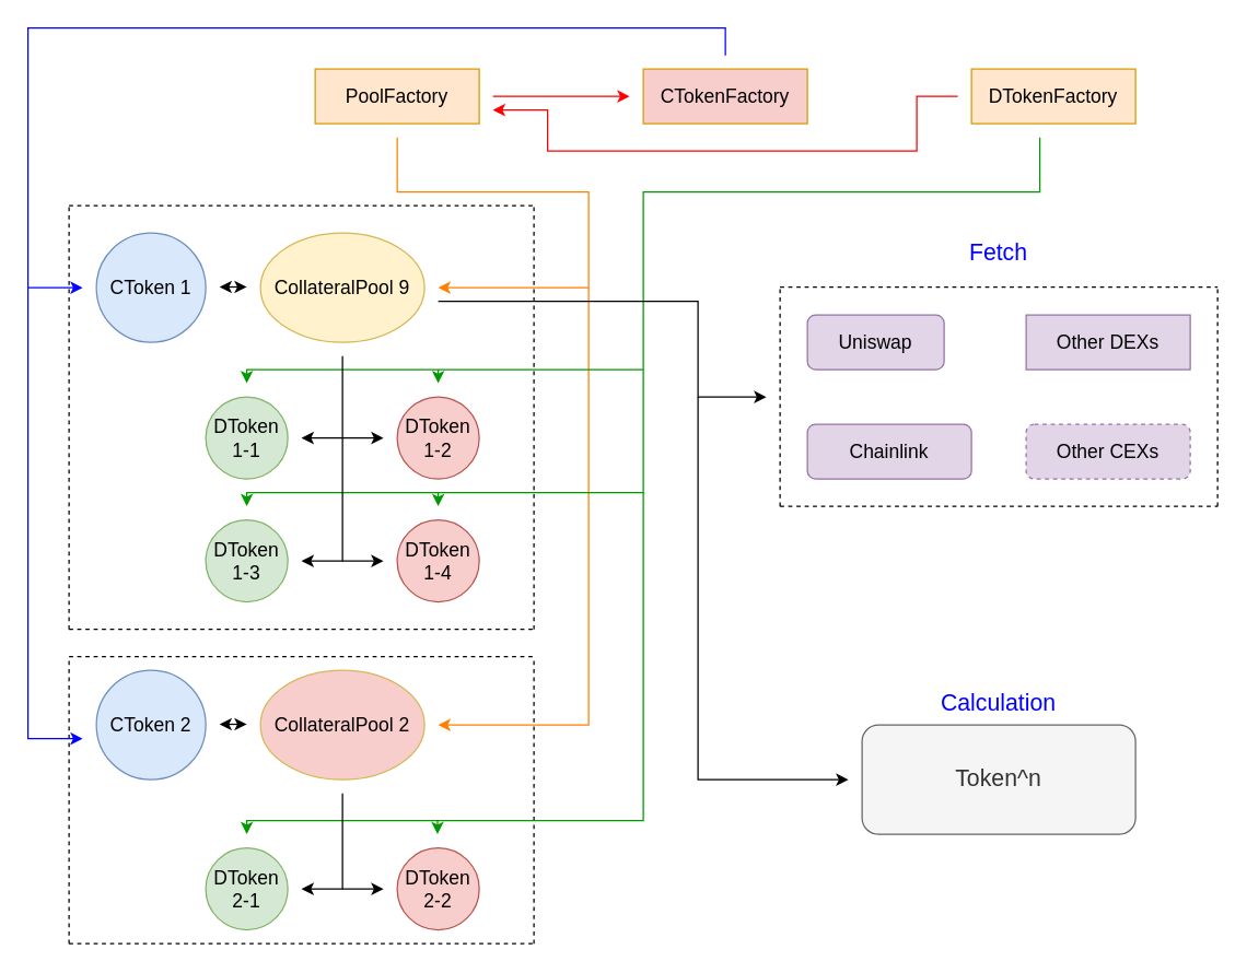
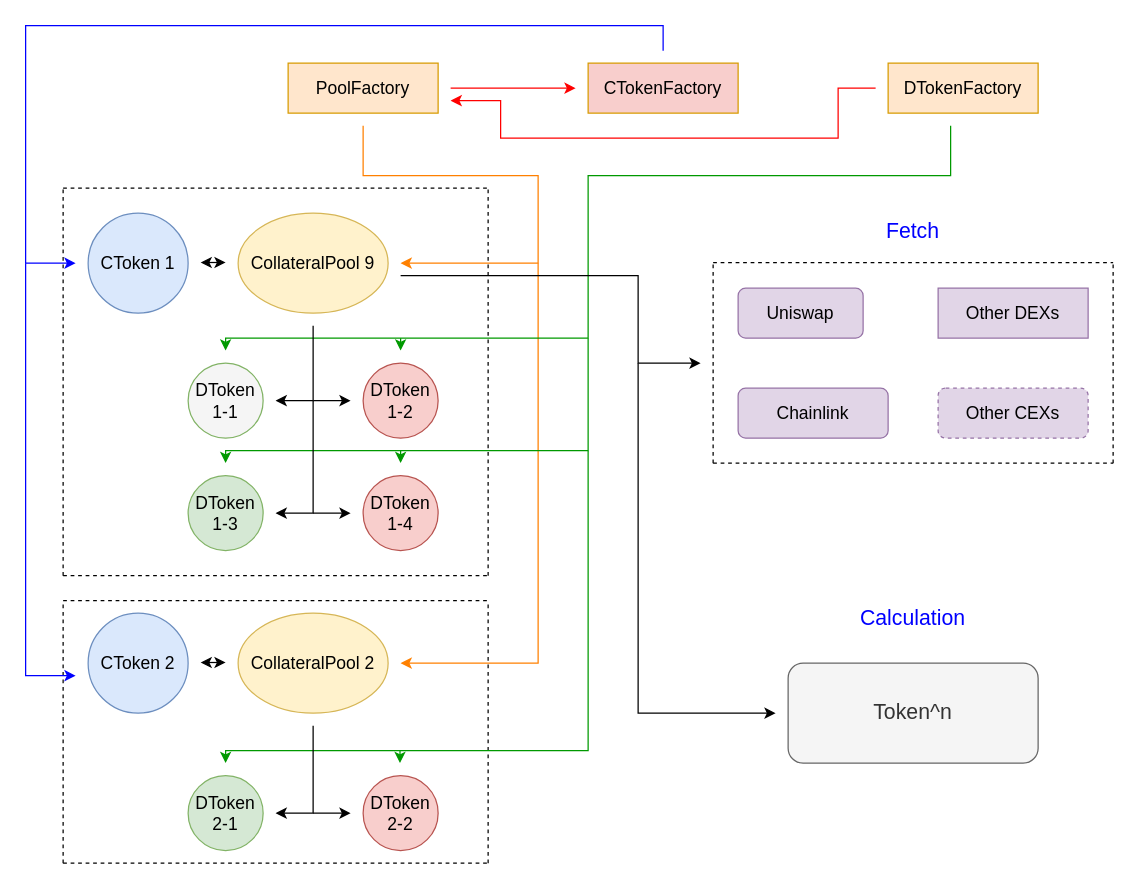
- <mxCell id="2" value="&lt;font style=&quot;font-size: 14px;&quot;&gt;DToken 1-1&lt;/font&gt;" style="ellipse;whiteSpace=wrap;html=1;aspect=fixed;fillColor=#d5e8d4;strokeColor=#82b366;" vertex="1" parent="1"><mxGeometry x="150" y="290" width="60" height="60" as="geometry" /></mxCell>
+ <mxCell id="2" value="&lt;font style=&quot;font-size: 14px;&quot;&gt;DToken 1-1&lt;/font&gt;" style="ellipse;whiteSpace=wrap;html=1;aspect=fixed;fillColor=#f5f5f5;strokeColor=#82b366;" vertex="1" parent="1"><mxGeometry x="150" y="290" width="60" height="60" as="geometry" /></mxCell>
- <mxCell id="33" value="&lt;font color=&quot;#0000FF&quot;&gt;Calculation&lt;/font&gt;" style="text;html=1;strokeColor=none;fillColor=none;align=center;verticalAlign=middle;whiteSpace=wrap;rounded=0;fontSize=17;" vertex="1" parent="1"><mxGeometry x="670" y="500" width="120" height="30" as="geometry" /></mxCell>
+ <mxCell id="33" value="&lt;font color=&quot;#0000FF&quot;&gt;Calculation&lt;/font&gt;" style="text;html=1;strokeColor=none;fillColor=none;align=center;verticalAlign=middle;whiteSpace=wrap;rounded=0;fontSize=17;" vertex="1" parent="1"><mxGeometry x="670" y="480" width="120" height="30" as="geometry" /></mxCell>
- <mxCell id="7" value="CollateralPool 2" style="ellipse;whiteSpace=wrap;html=1;fontSize=14;fillColor=#f8cecc;strokeColor=#d6b656;" vertex="1" parent="1"><mxGeometry x="190" y="490" width="120" height="80" as="geometry" /></mxCell>
+ <mxCell id="7" value="CollateralPool 2" style="ellipse;whiteSpace=wrap;html=1;fontSize=14;fillColor=#fff2cc;strokeColor=#d6b656;" vertex="1" parent="1"><mxGeometry x="190" y="490" width="120" height="80" as="geometry" /></mxCell>
